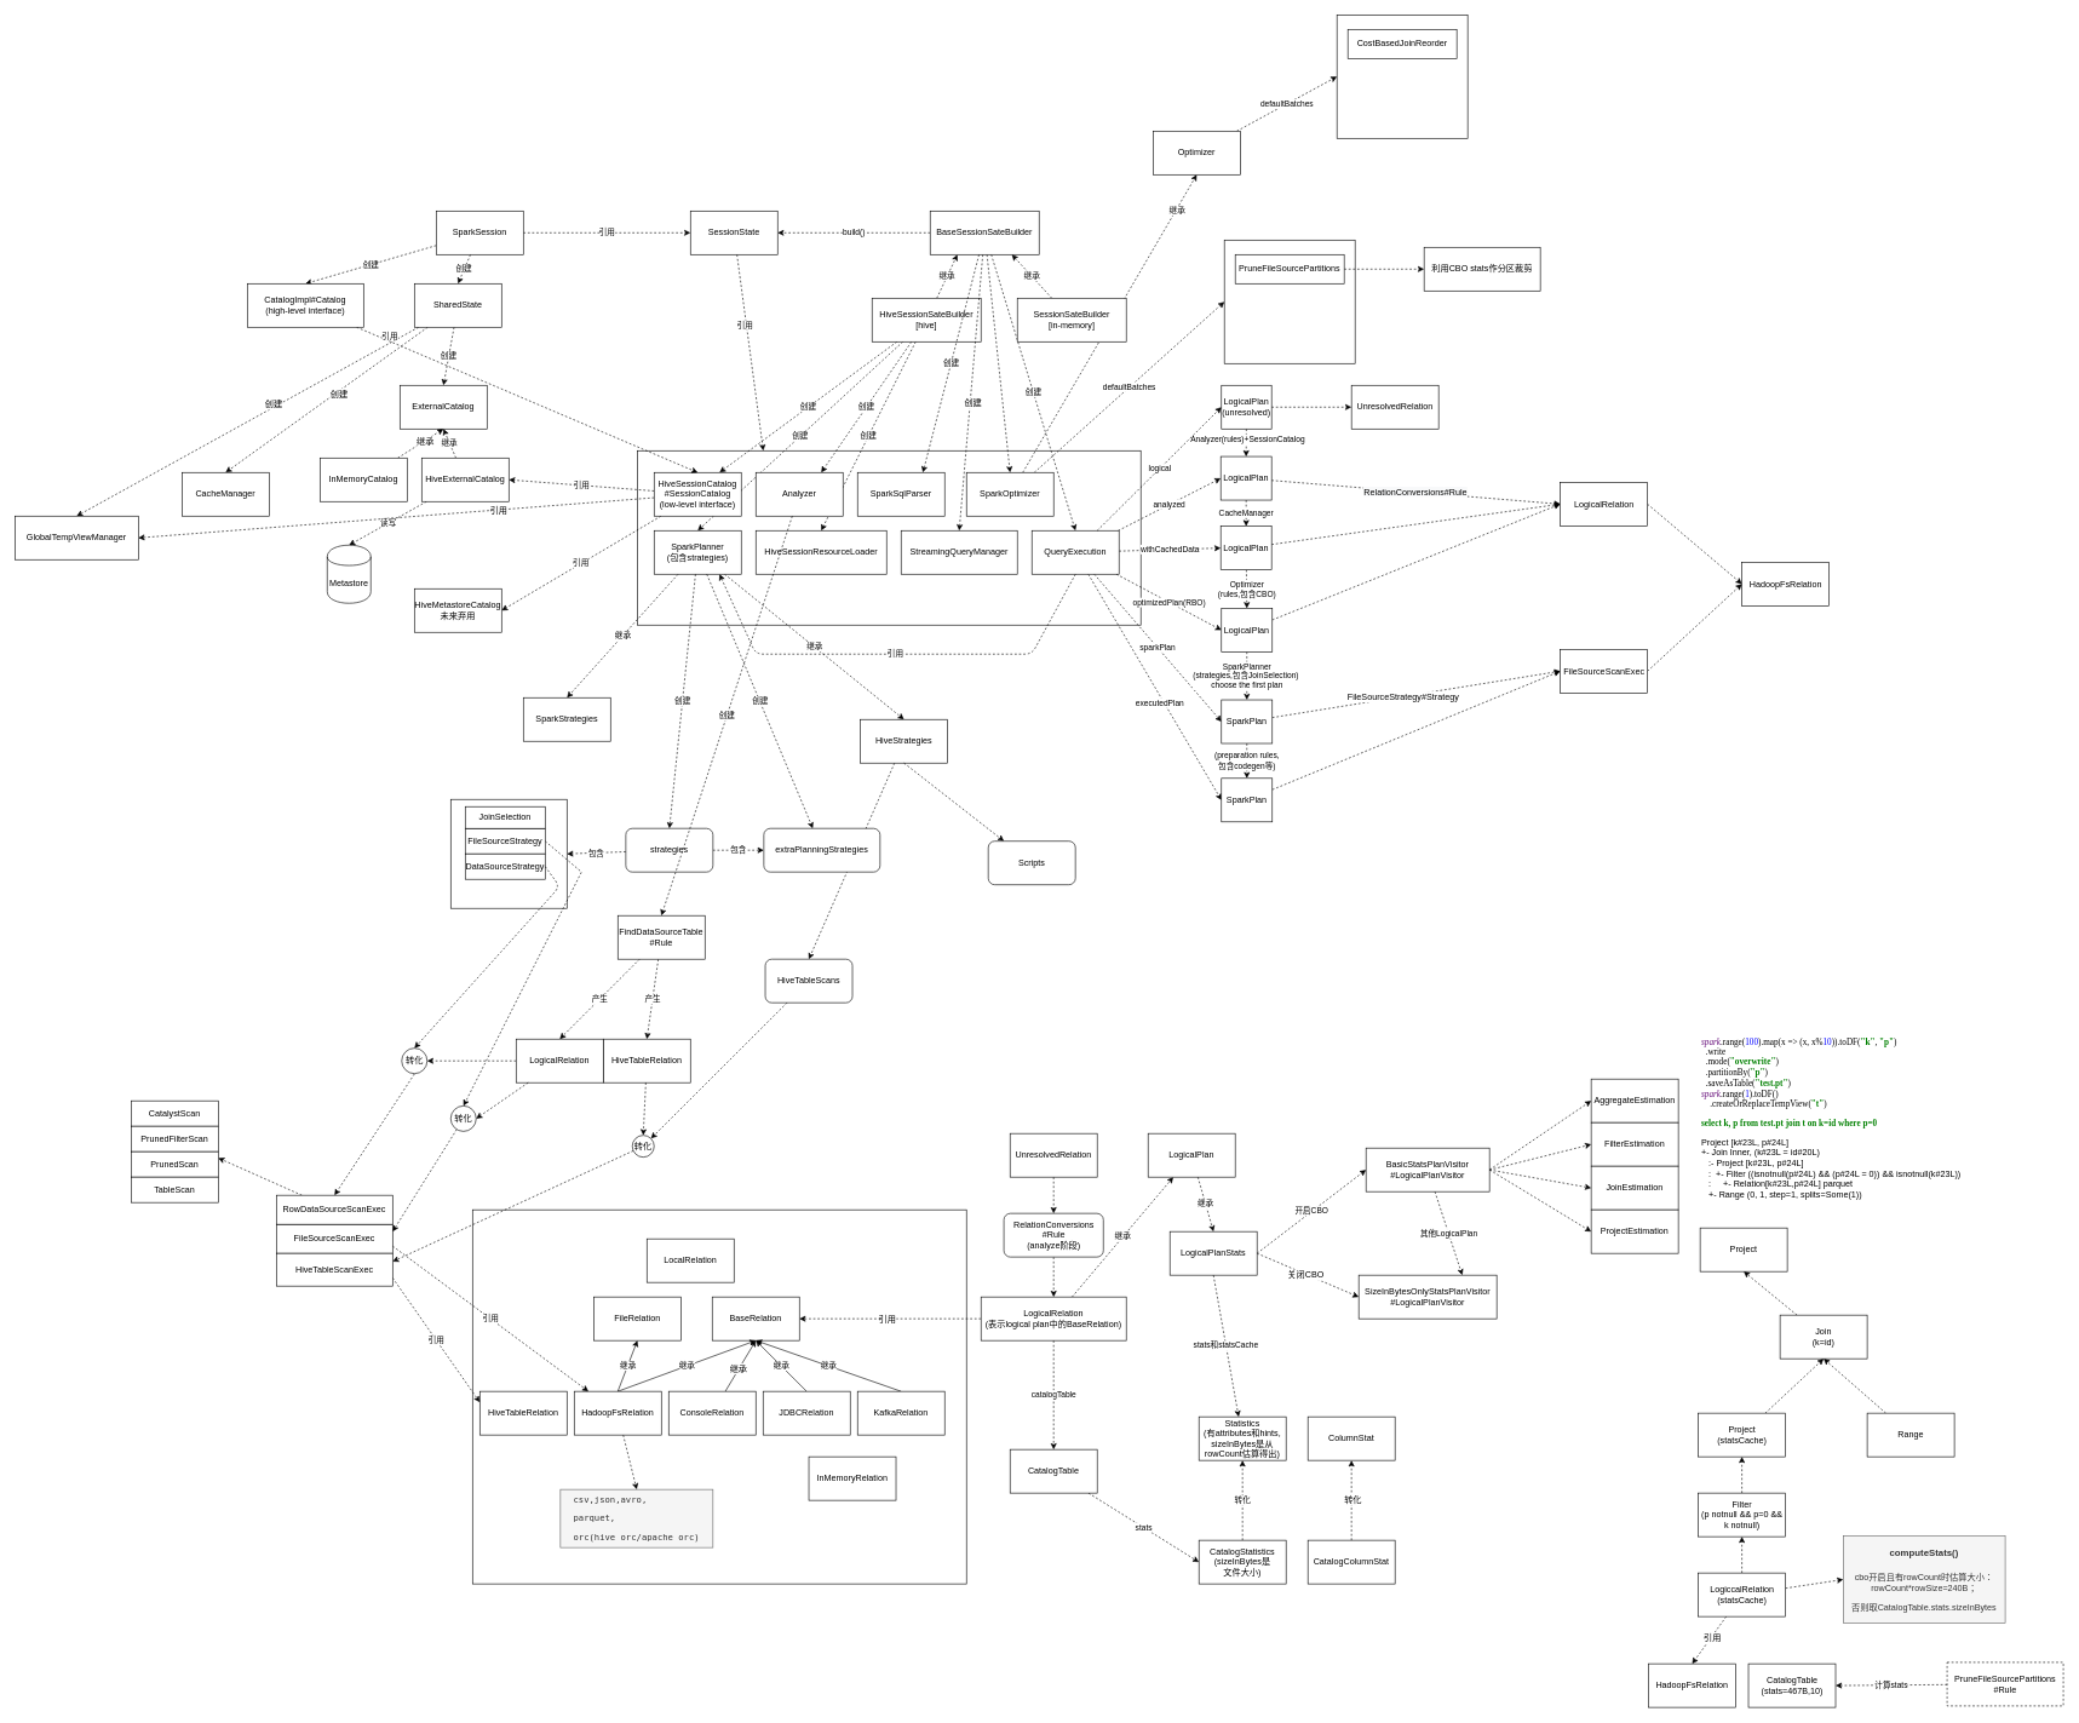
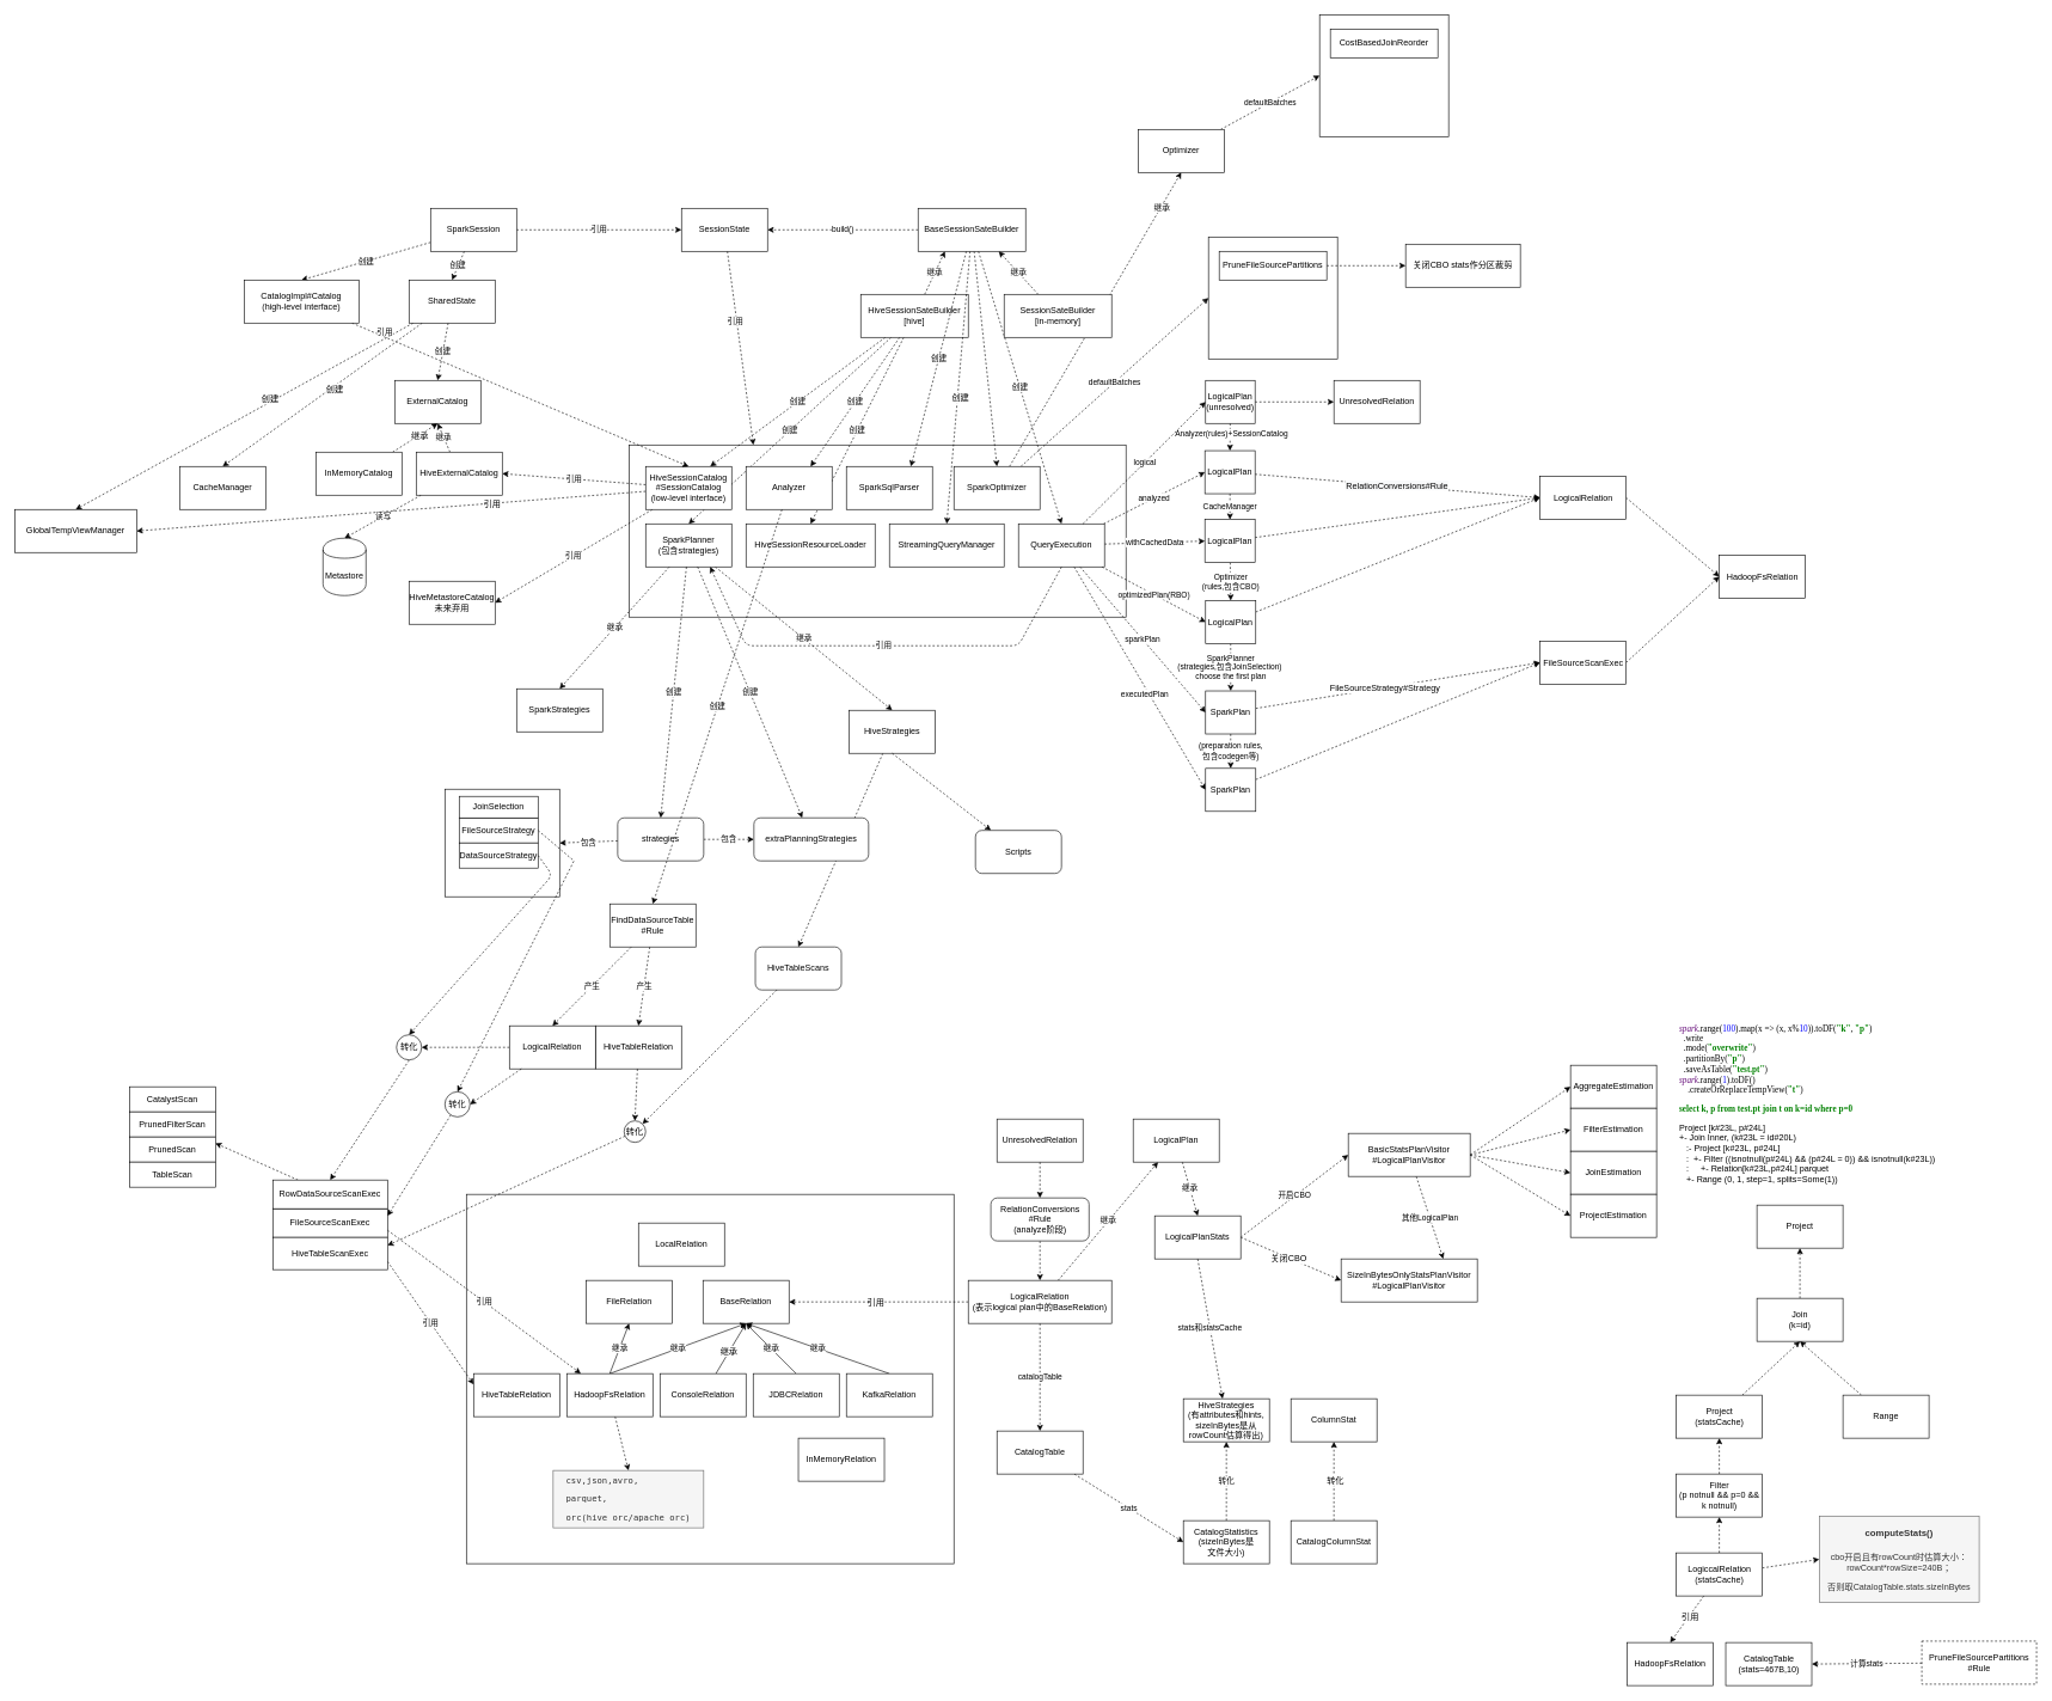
- <mxCell id="219" value="利用CBO stats作分区裁剪" style="rounded=0;whiteSpace=wrap;html=1;" parent="1" vertex="1"><mxGeometry x="1960" y="340" width="160" height="60" as="geometry" /></mxCell>
+ <mxCell id="219" value="关闭CBO stats作分区裁剪" style="rounded=0;whiteSpace=wrap;html=1;" parent="1" vertex="1"><mxGeometry x="1960" y="340" width="160" height="60" as="geometry" /></mxCell>
- <mxCell id="189" value="Project" style="rounded=0;whiteSpace=wrap;html=1;" parent="1" vertex="1"><mxGeometry x="2340" y="1690" width="120" height="60" as="geometry" /></mxCell>
+ <mxCell id="189" value="Project" style="rounded=0;whiteSpace=wrap;html=1;" parent="1" vertex="1"><mxGeometry x="2450" y="1680" width="120" height="60" as="geometry" /></mxCell>
- <mxCell id="78" value="Statistics&lt;br&gt;(有attributes和hints, sizeInBytes是从rowCount估算得出)" style="rounded=0;whiteSpace=wrap;html=1;" parent="1" vertex="1"><mxGeometry x="1650" y="1950" width="120" height="60" as="geometry" /></mxCell>
+ <mxCell id="78" value="HiveStrategies&lt;br&gt;(有attributes和hints, sizeInBytes是从rowCount估算得出)" style="rounded=0;whiteSpace=wrap;html=1;" parent="1" vertex="1"><mxGeometry x="1650" y="1950" width="120" height="60" as="geometry" /></mxCell>
